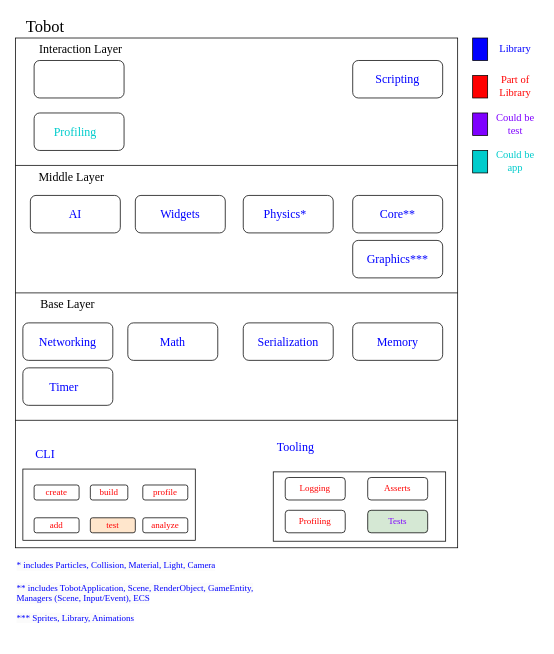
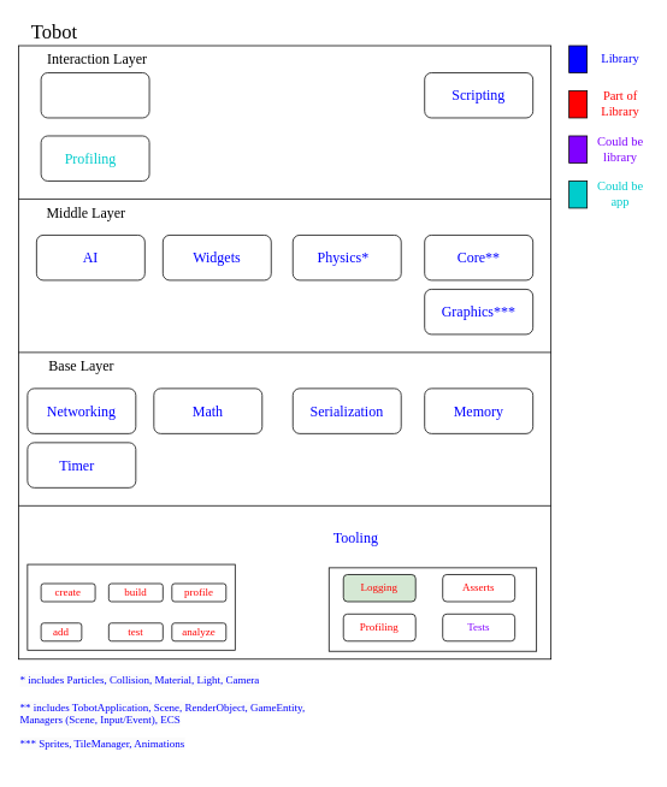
- <mxCell id="26" value="&lt;font color=&quot;#7f00ff&quot; style=&quot;font-size: 14px;&quot; face=&quot;Tahoma&quot;&gt;Could be test&lt;/font&gt;" style="text;html=1;strokeColor=none;fillColor=none;align=center;verticalAlign=middle;whiteSpace=wrap;rounded=0;" vertex="1" parent="1"><mxGeometry x="657" y="150" width="60" height="30" as="geometry" /></mxCell>
+ <mxCell id="26" value="&lt;font color=&quot;#7f00ff&quot; style=&quot;font-size: 14px;&quot; face=&quot;Tahoma&quot;&gt;Could be library&lt;/font&gt;" style="text;html=1;strokeColor=none;fillColor=none;align=center;verticalAlign=middle;whiteSpace=wrap;rounded=0;" vertex="1" parent="1"><mxGeometry x="657" y="150" width="60" height="30" as="geometry" /></mxCell>
- <mxCell id="10" value="&lt;font color=&quot;#0000ff&quot; face=&quot;Tahoma&quot; style=&quot;font-size: 16px;&quot;&gt;CLI&lt;/font&gt;" style="text;html=1;strokeColor=none;fillColor=none;align=center;verticalAlign=middle;whiteSpace=wrap;rounded=0;" vertex="1" parent="1"><mxGeometry x="30" y="590" width="60" height="30" as="geometry" /></mxCell>
- <mxCell id="6" value="&lt;font color=&quot;#ff0000&quot; face=&quot;Tahoma&quot; style=&quot;font-size: 12px;&quot;&gt;Logging&lt;/font&gt;" style="rounded=1;whiteSpace=wrap;html=1;" vertex="1" parent="1"><mxGeometry x="380" y="636.25" width="80" height="30" as="geometry" /></mxCell>
+ <mxCell id="6" value="&lt;font color=&quot;#ff0000&quot; face=&quot;Tahoma&quot; style=&quot;font-size: 12px;&quot;&gt;Logging&lt;/font&gt;" style="rounded=1;whiteSpace=wrap;html=1;fillColor=#d5e8d4;" vertex="1" parent="1"><mxGeometry x="380" y="636.25" width="80" height="30" as="geometry" /></mxCell>
- <mxCell id="13" value="&lt;font color=&quot;#ff0000&quot; face=&quot;Tahoma&quot; style=&quot;font-size: 12px;&quot;&gt;build&lt;/font&gt;" style="rounded=1;whiteSpace=wrap;html=1;" vertex="1" parent="1"><mxGeometry x="120" y="646.25" width="50" height="20" as="geometry" /></mxCell>
+ <mxCell id="13" value="&lt;font color=&quot;#ff0000&quot; face=&quot;Tahoma&quot; style=&quot;font-size: 12px;&quot;&gt;build&lt;/font&gt;" style="rounded=1;whiteSpace=wrap;html=1;" vertex="1" parent="1"><mxGeometry x="120" y="646.25" width="60" height="20" as="geometry" /></mxCell>
- <mxCell id="17" value="&lt;font color=&quot;#7f00ff&quot; face=&quot;Tahoma&quot;&gt;Tests&lt;/font&gt;" style="rounded=1;whiteSpace=wrap;html=1;fillColor=#d5e8d4;" vertex="1" parent="1"><mxGeometry x="490" y="680" width="80" height="30" as="geometry" /></mxCell>
+ <mxCell id="17" value="&lt;font color=&quot;#7f00ff&quot; face=&quot;Tahoma&quot;&gt;Tests&lt;/font&gt;" style="rounded=1;whiteSpace=wrap;html=1;" vertex="1" parent="1"><mxGeometry x="490" y="680" width="80" height="30" as="geometry" /></mxCell>
- <mxCell id="12" value="&lt;font color=&quot;#ff0000&quot; face=&quot;Tahoma&quot; style=&quot;font-size: 12px;&quot;&gt;add&lt;/font&gt;" style="rounded=1;whiteSpace=wrap;html=1;" vertex="1" parent="1"><mxGeometry x="45" y="690" width="60" height="20" as="geometry" /></mxCell>
+ <mxCell id="12" value="&lt;font color=&quot;#ff0000&quot; face=&quot;Tahoma&quot; style=&quot;font-size: 12px;&quot;&gt;add&lt;/font&gt;" style="rounded=1;whiteSpace=wrap;html=1;" vertex="1" parent="1"><mxGeometry x="45" y="690" width="45" height="20" as="geometry" /></mxCell>
- <mxCell id="14" value="&lt;font color=&quot;#ff0000&quot; face=&quot;Tahoma&quot; style=&quot;font-size: 12px;&quot;&gt;test&lt;/font&gt;" style="rounded=1;whiteSpace=wrap;html=1;fillColor=#ffe6cc;" vertex="1" parent="1"><mxGeometry x="120" y="690" width="60" height="20" as="geometry" /></mxCell>
+ <mxCell id="14" value="&lt;font color=&quot;#ff0000&quot; face=&quot;Tahoma&quot; style=&quot;font-size: 12px;&quot;&gt;test&lt;/font&gt;" style="rounded=1;whiteSpace=wrap;html=1;" vertex="1" parent="1"><mxGeometry x="120" y="690" width="60" height="20" as="geometry" /></mxCell>
- <mxCell id="57" value="&lt;span style=&quot;color: rgb(0, 0, 255); font-family: Tahoma; font-style: normal; font-variant-ligatures: normal; font-variant-caps: normal; font-weight: 400; letter-spacing: normal; orphans: 2; text-align: center; text-indent: 0px; text-transform: none; widows: 2; word-spacing: 0px; -webkit-text-stroke-width: 0px; background-color: rgb(251, 251, 251); text-decoration-thickness: initial; text-decoration-style: initial; text-decoration-color: initial; float: none; display: inline !important;&quot;&gt;&lt;font style=&quot;font-size: 12px;&quot;&gt;*** Sprites, Library, Animations&lt;/font&gt;&lt;/span&gt;" style="text;whiteSpace=wrap;html=1;" vertex="1" parent="1"><mxGeometry x="20" y="810" width="320" height="40" as="geometry" /></mxCell>
+ <mxCell id="57" value="&lt;span style=&quot;color: rgb(0, 0, 255); font-family: Tahoma; font-style: normal; font-variant-ligatures: normal; font-variant-caps: normal; font-weight: 400; letter-spacing: normal; orphans: 2; text-align: center; text-indent: 0px; text-transform: none; widows: 2; word-spacing: 0px; -webkit-text-stroke-width: 0px; background-color: rgb(251, 251, 251); text-decoration-thickness: initial; text-decoration-style: initial; text-decoration-color: initial; float: none; display: inline !important;&quot;&gt;&lt;font style=&quot;font-size: 12px;&quot;&gt;*** Sprites, TileManager, Animations&lt;/font&gt;&lt;/span&gt;" style="text;whiteSpace=wrap;html=1;" vertex="1" parent="1"><mxGeometry x="20" y="810" width="320" height="40" as="geometry" /></mxCell>
